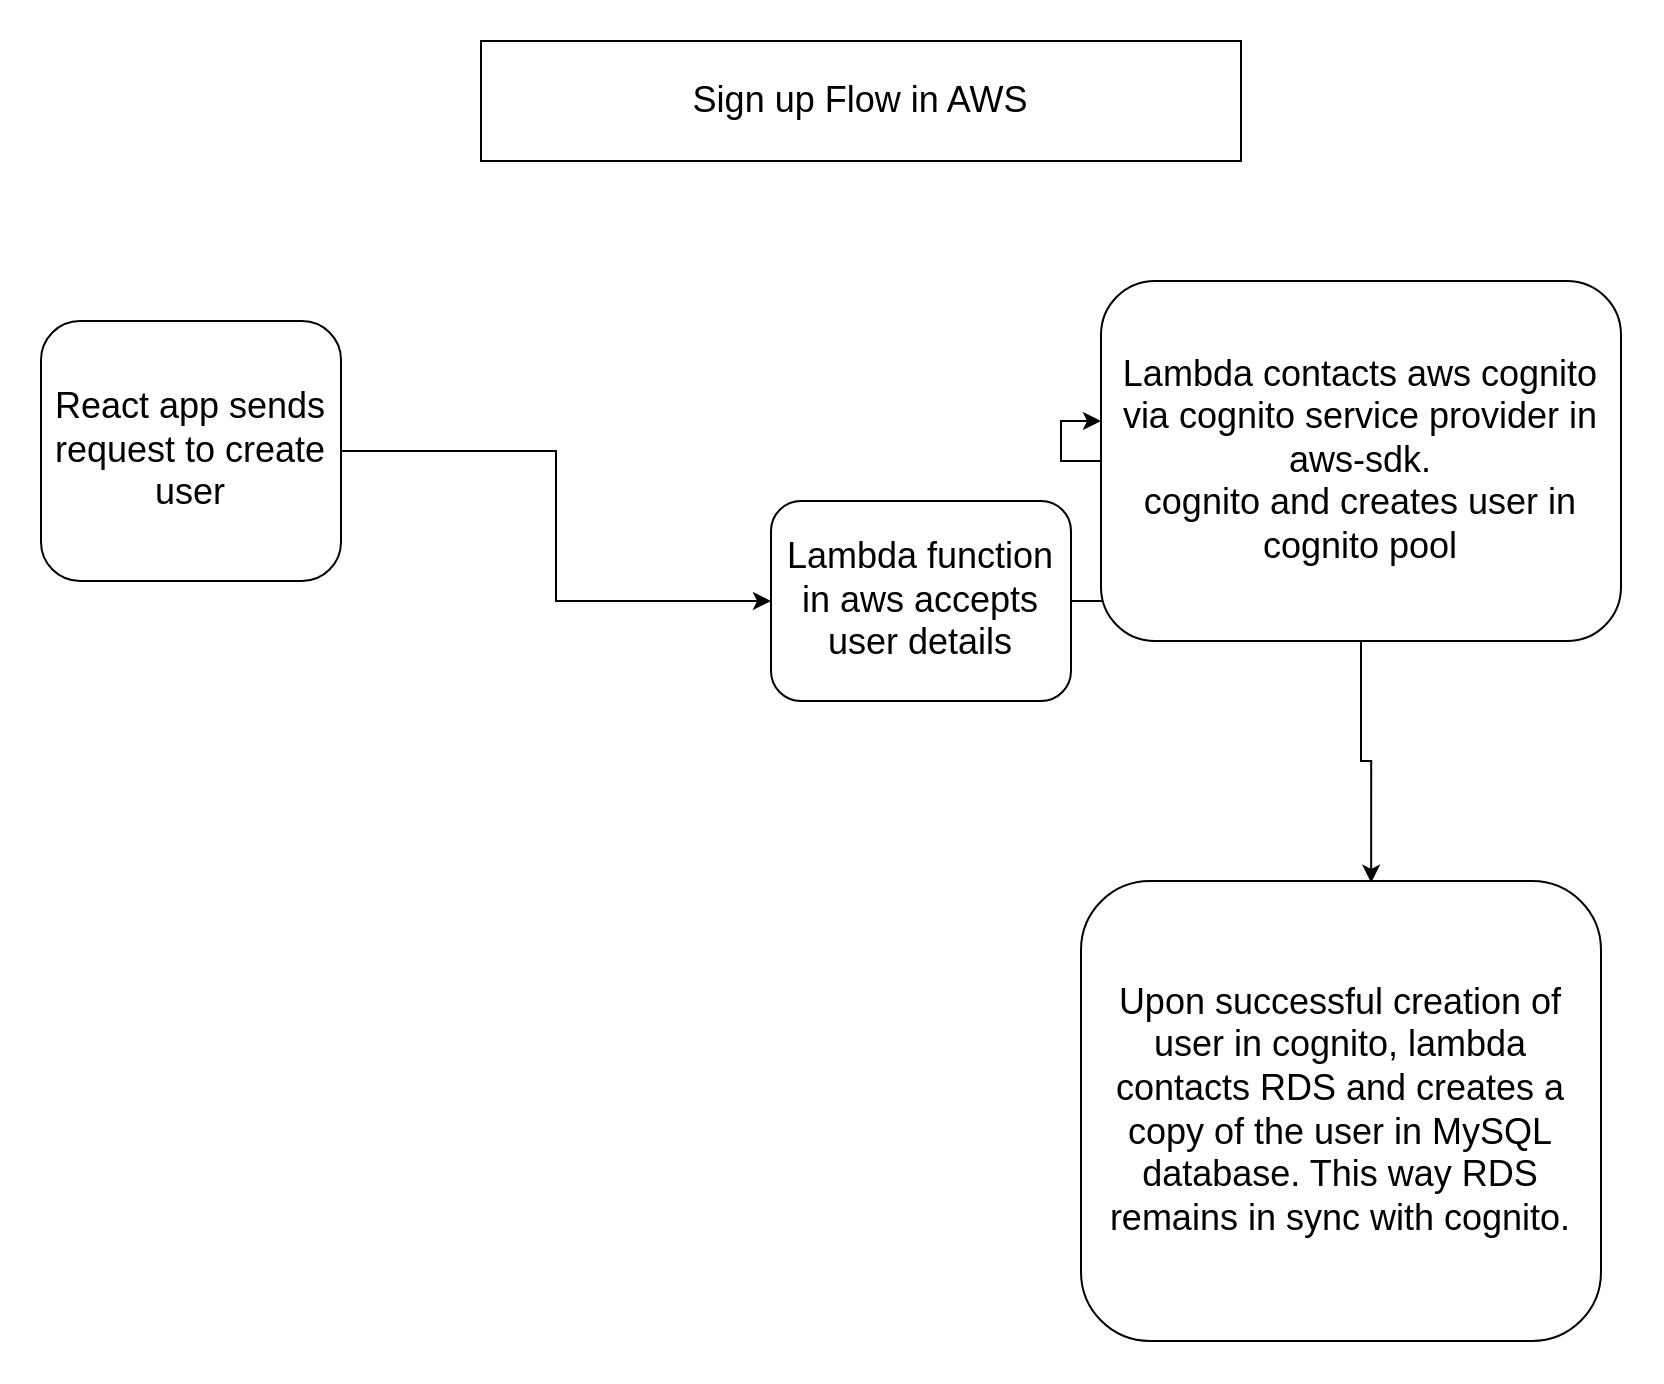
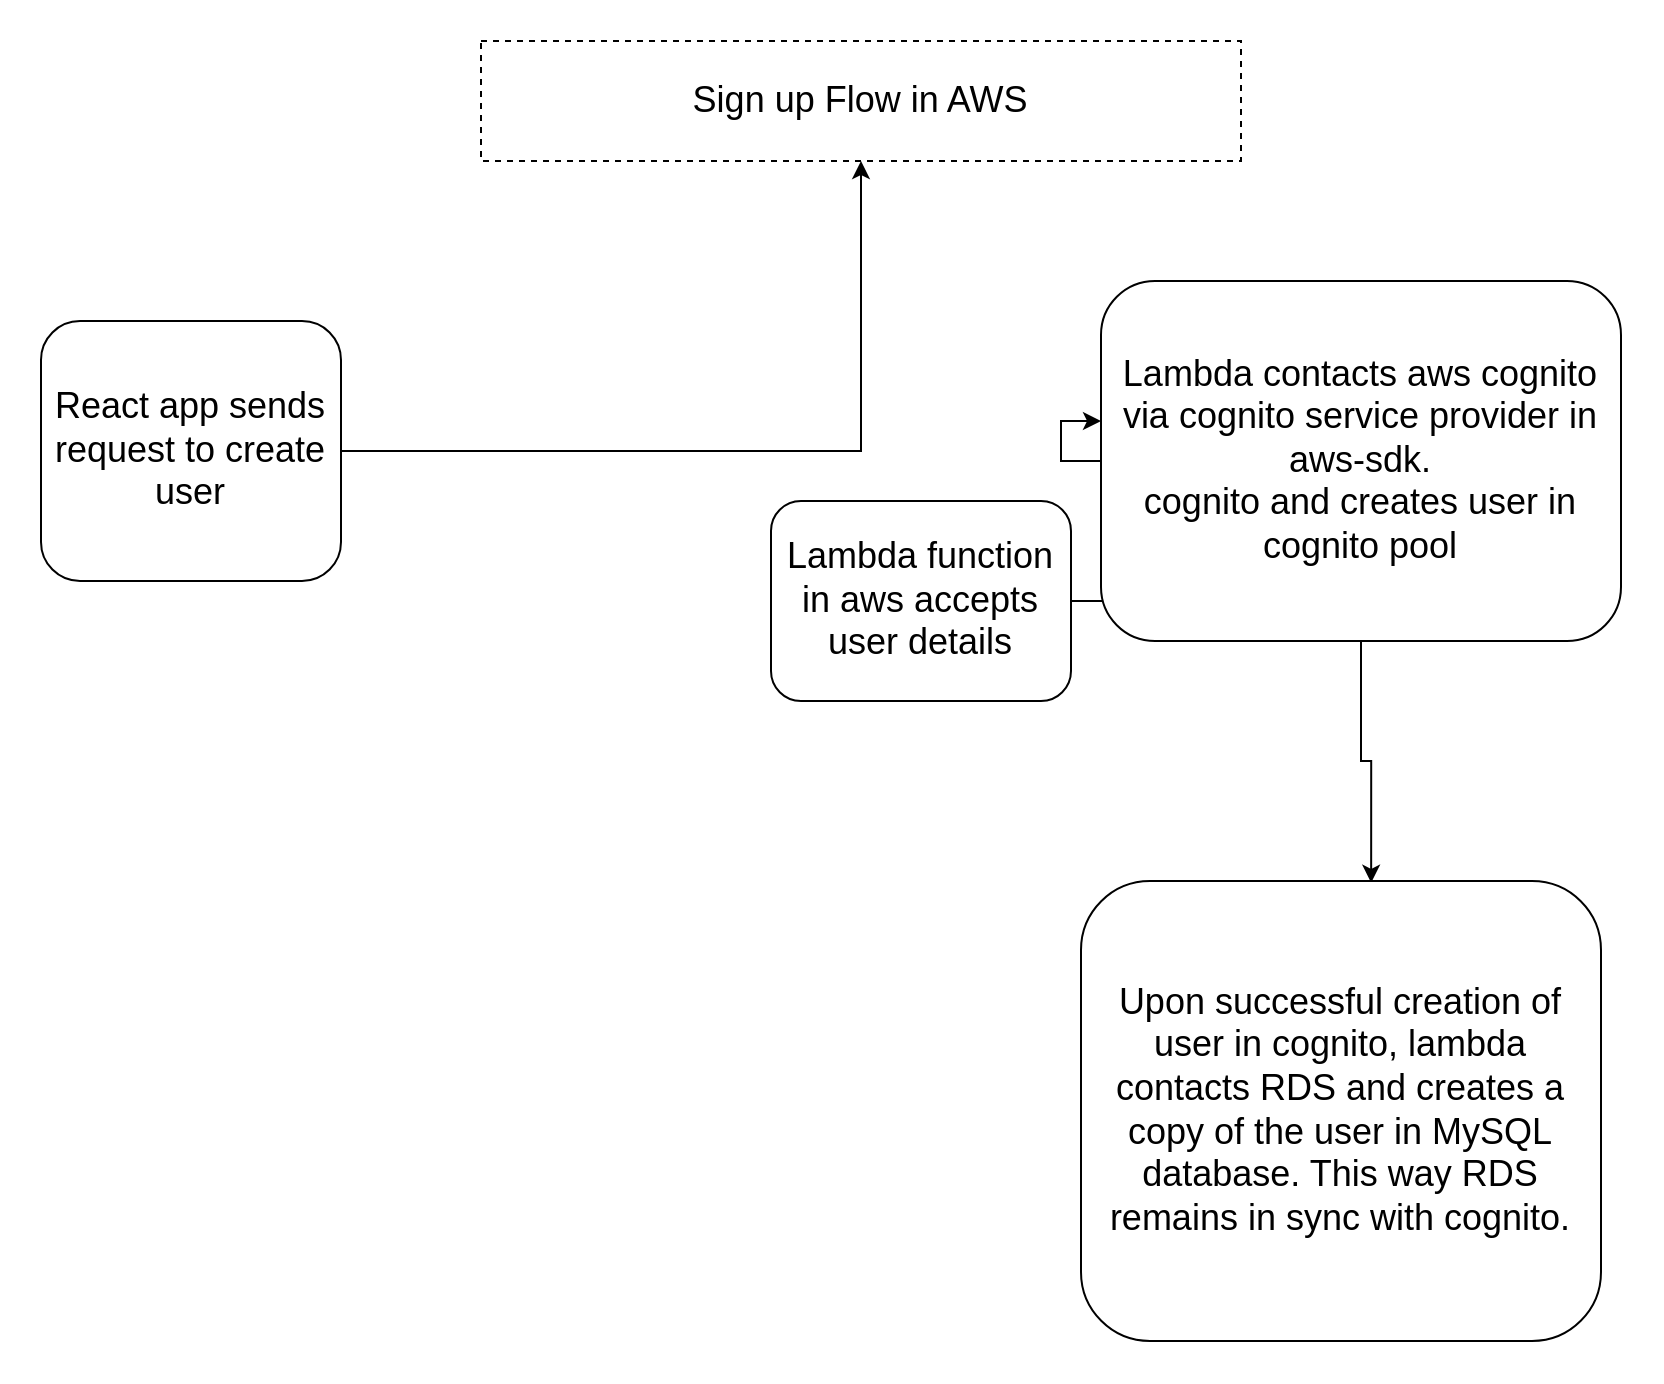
- <mxCell id="9" value="Sign up Flow in AWS" style="rounded=0;whiteSpace=wrap;html=1;fontSize=18;" parent="1" vertex="1"><mxGeometry x="240" y="20" width="380" height="60" as="geometry" /></mxCell>
+ <mxCell id="9" value="Sign up Flow in AWS" style="rounded=0;whiteSpace=wrap;html=1;fontSize=18;dashed=1;" parent="1" vertex="1"><mxGeometry x="240" y="20" width="380" height="60" as="geometry" /></mxCell>
- <mxCell id="2" style="edgeStyle=orthogonalEdgeStyle;rounded=0;orthogonalLoop=1;jettySize=auto;html=1;entryX=0;entryY=0.5;entryDx=0;entryDy=0;fontSize=18;" parent="1" source="3" target="5" edge="1"><mxGeometry relative="1" as="geometry" /></mxCell>
+ <mxCell id="2" style="edgeStyle=orthogonalEdgeStyle;rounded=0;orthogonalLoop=1;jettySize=auto;html=1;fontSize=18;" parent="1" source="3" target="9" edge="1"><mxGeometry relative="1" as="geometry" /></mxCell>
